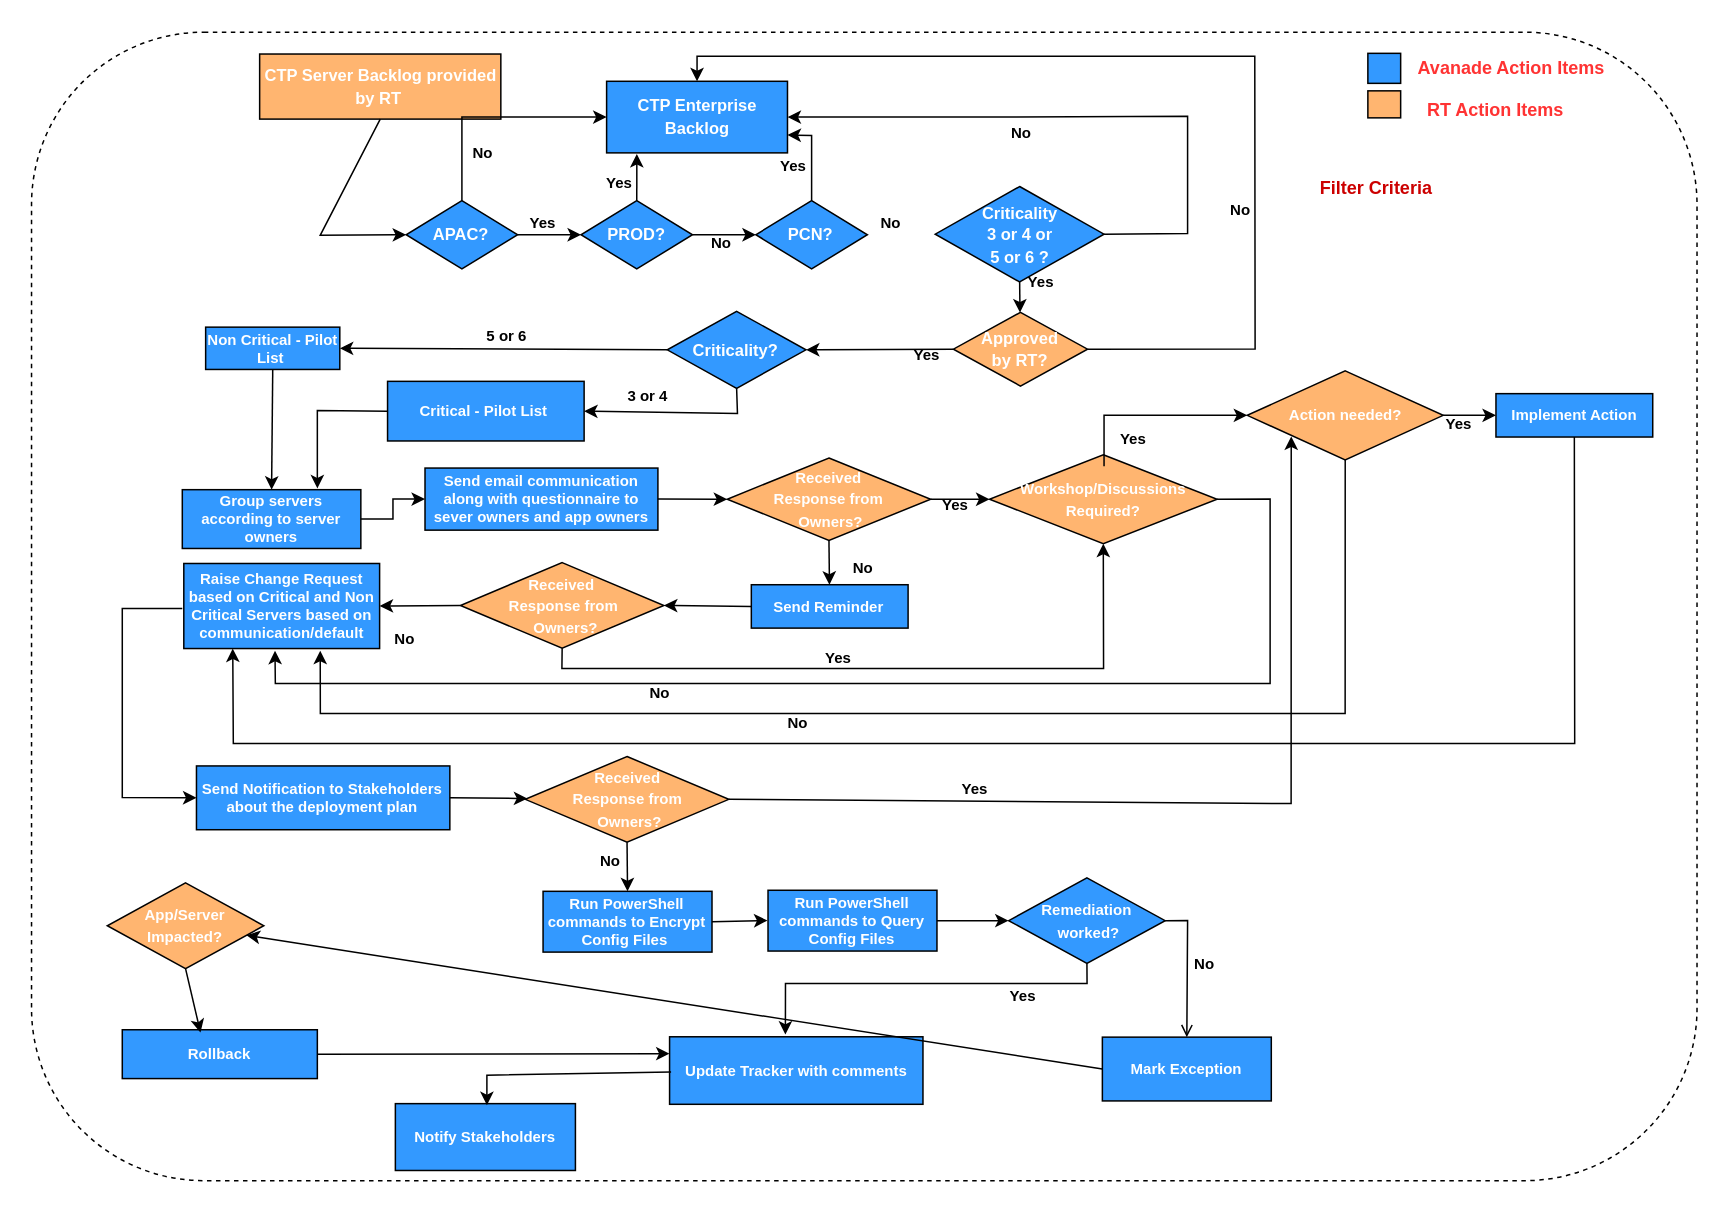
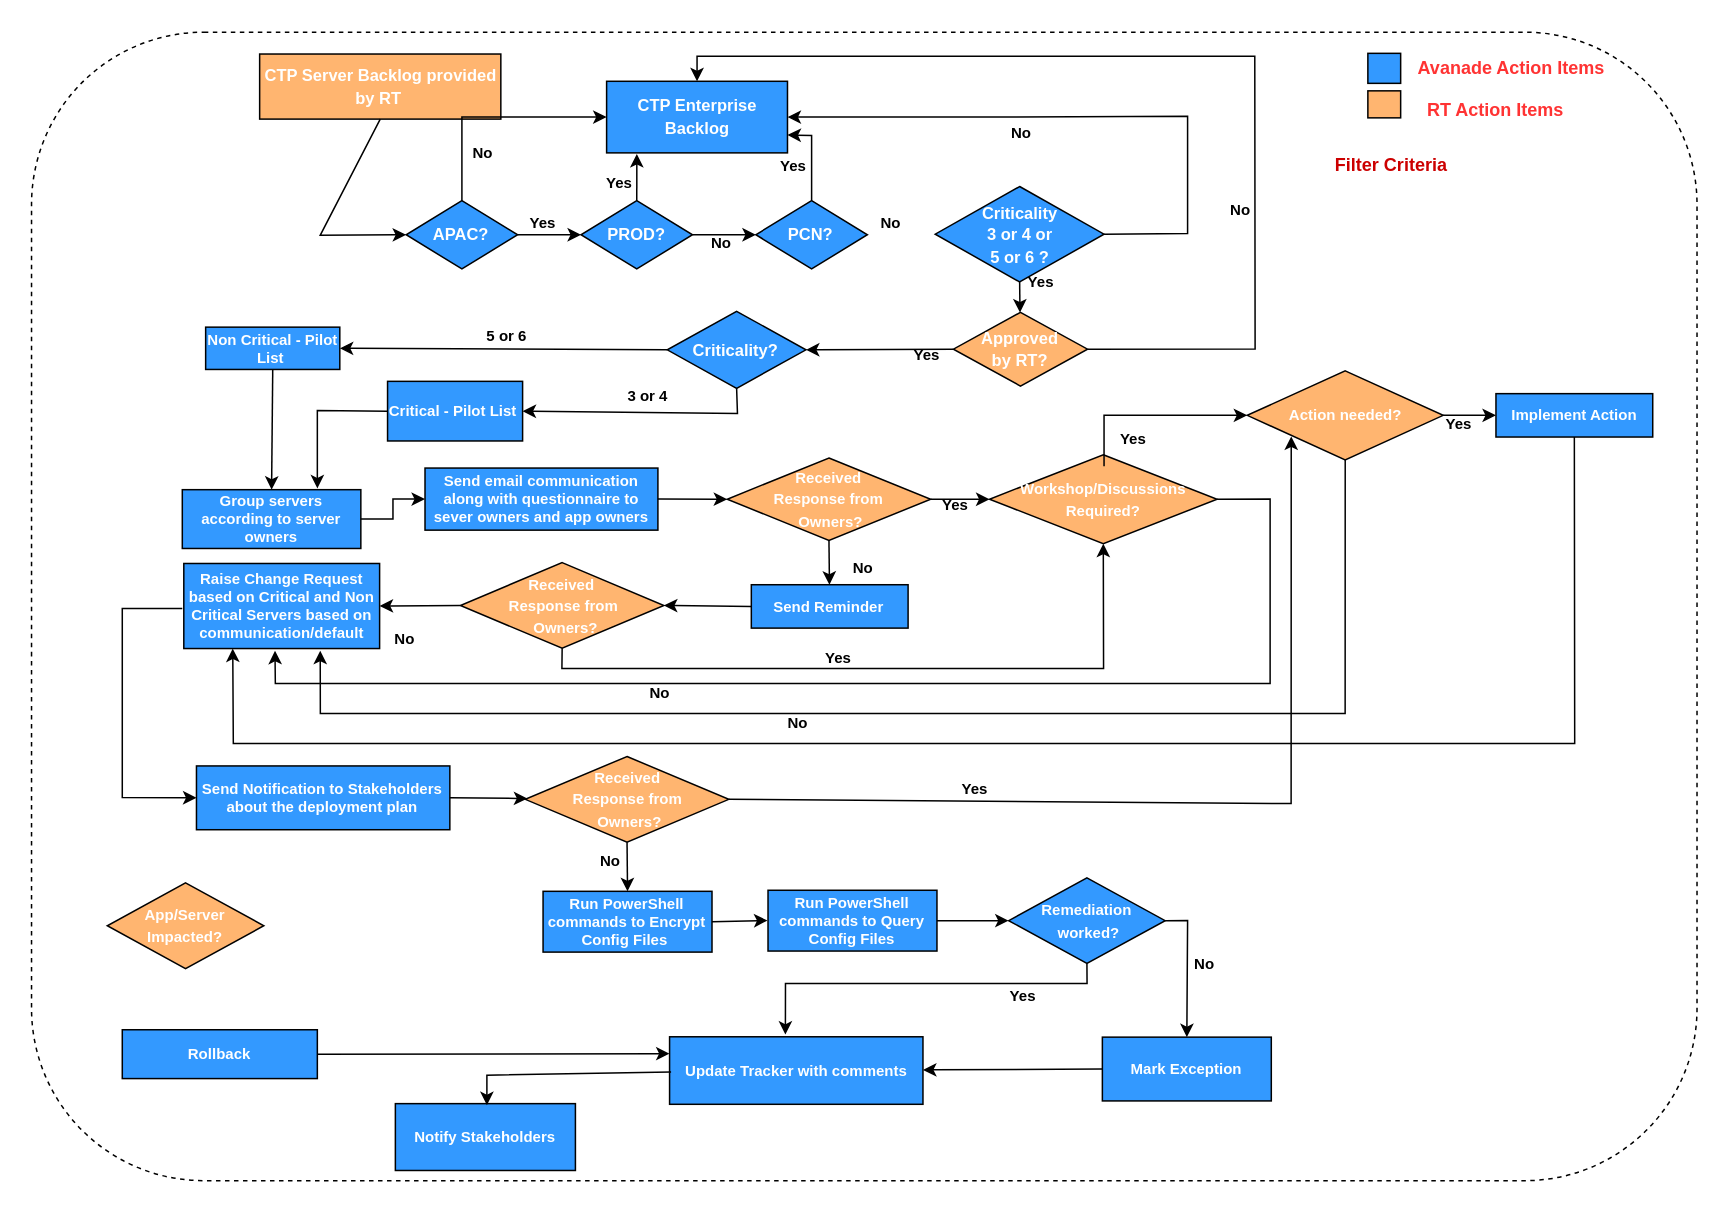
- <mxCell id="13" value="&lt;font style=&quot;font-size: 12px;&quot;&gt;&lt;b&gt;Filter Criteria&lt;/b&gt;&lt;/font&gt;" style="text;html=1;strokeColor=none;fillColor=none;align=center;verticalAlign=middle;whiteSpace=wrap;rounded=0;fontSize=11;fontColor=#CC0000;" parent="1" vertex="1"><mxGeometry x="875.965" y="114.347" width="82.379" height="21.686" as="geometry" /></mxCell>
+ <mxCell id="13" value="&lt;font style=&quot;font-size: 12px;&quot;&gt;&lt;b&gt;Filter Criteria&lt;/b&gt;&lt;/font&gt;" style="text;html=1;strokeColor=none;fillColor=none;align=center;verticalAlign=middle;whiteSpace=wrap;rounded=0;fontSize=11;fontColor=#CC0000;" parent="1" vertex="1"><mxGeometry x="885.965" y="99.347" width="82.379" height="21.686" as="geometry" /></mxCell>
- <mxCell id="33" value="&lt;b&gt;&lt;font color=&quot;#ffffff&quot;&gt;Critical - Pilot List&amp;nbsp;&lt;/font&gt;&lt;/b&gt;" style="rounded=0;whiteSpace=wrap;html=1;fontSize=10;fontColor=#CC0000;strokeColor=default;fillColor=#3399FF;" parent="1" vertex="1"><mxGeometry x="257.8" y="253.61" width="131" height="39.73" as="geometry" /></mxCell>
+ <mxCell id="33" value="&lt;b&gt;&lt;font color=&quot;#ffffff&quot;&gt;Critical - Pilot List&amp;nbsp;&lt;/font&gt;&lt;/b&gt;" style="rounded=0;whiteSpace=wrap;html=1;fontSize=10;fontColor=#CC0000;strokeColor=default;fillColor=#3399FF;" parent="1" vertex="1"><mxGeometry x="257.8" y="253.61" width="90" height="39.73" as="geometry" /></mxCell>
- <mxCell id="80" value="" style="endArrow=classic;html=1;rounded=0;exitX=0.5;exitY=1;exitDx=0;exitDy=0;entryX=0.401;entryY=0.058;entryDx=0;entryDy=0;entryPerimeter=0;" parent="1" source="78" target="74" edge="1"><mxGeometry width="50" height="50" relative="1" as="geometry"><mxPoint x="381" y="645" as="sourcePoint" /><mxPoint x="431" y="595" as="targetPoint" /></mxGeometry></mxCell>
- <mxCell id="92" value="" style="endArrow=classic;html=1;rounded=0;exitX=0;exitY=0.5;exitDx=0;exitDy=0;" parent="1" source="76" target="78" edge="1"><mxGeometry width="50" height="50" relative="1" as="geometry"><mxPoint x="761" y="745" as="sourcePoint" /><mxPoint x="811" y="695" as="targetPoint" /></mxGeometry></mxCell>
+ <mxCell id="92" value="" style="endArrow=classic;html=1;rounded=0;exitX=0;exitY=0.5;exitDx=0;exitDy=0;" parent="1" source="76" target="72" edge="1"><mxGeometry width="50" height="50" relative="1" as="geometry"><mxPoint x="761" y="745" as="sourcePoint" /><mxPoint x="811" y="695" as="targetPoint" /></mxGeometry></mxCell>
- <mxCell id="94" value="" style="endArrow=open;html=1;rounded=0;exitX=1;exitY=0.5;exitDx=0;exitDy=0;entryX=0.5;entryY=0;entryDx=0;entryDy=0;" parent="1" source="71" target="76" edge="1"><mxGeometry width="50" height="50" relative="1" as="geometry"><mxPoint x="861" y="610.74" as="sourcePoint" /><mxPoint x="791" y="685" as="targetPoint" /><Array as="points"><mxPoint x="791" y="613" /></Array></mxGeometry></mxCell>
+ <mxCell id="94" value="" style="endArrow=classic;html=1;rounded=0;exitX=1;exitY=0.5;exitDx=0;exitDy=0;entryX=0.5;entryY=0;entryDx=0;entryDy=0;" parent="1" source="71" target="76" edge="1"><mxGeometry width="50" height="50" relative="1" as="geometry"><mxPoint x="861" y="610.74" as="sourcePoint" /><mxPoint x="791" y="685" as="targetPoint" /><Array as="points"><mxPoint x="791" y="613" /></Array></mxGeometry></mxCell>
